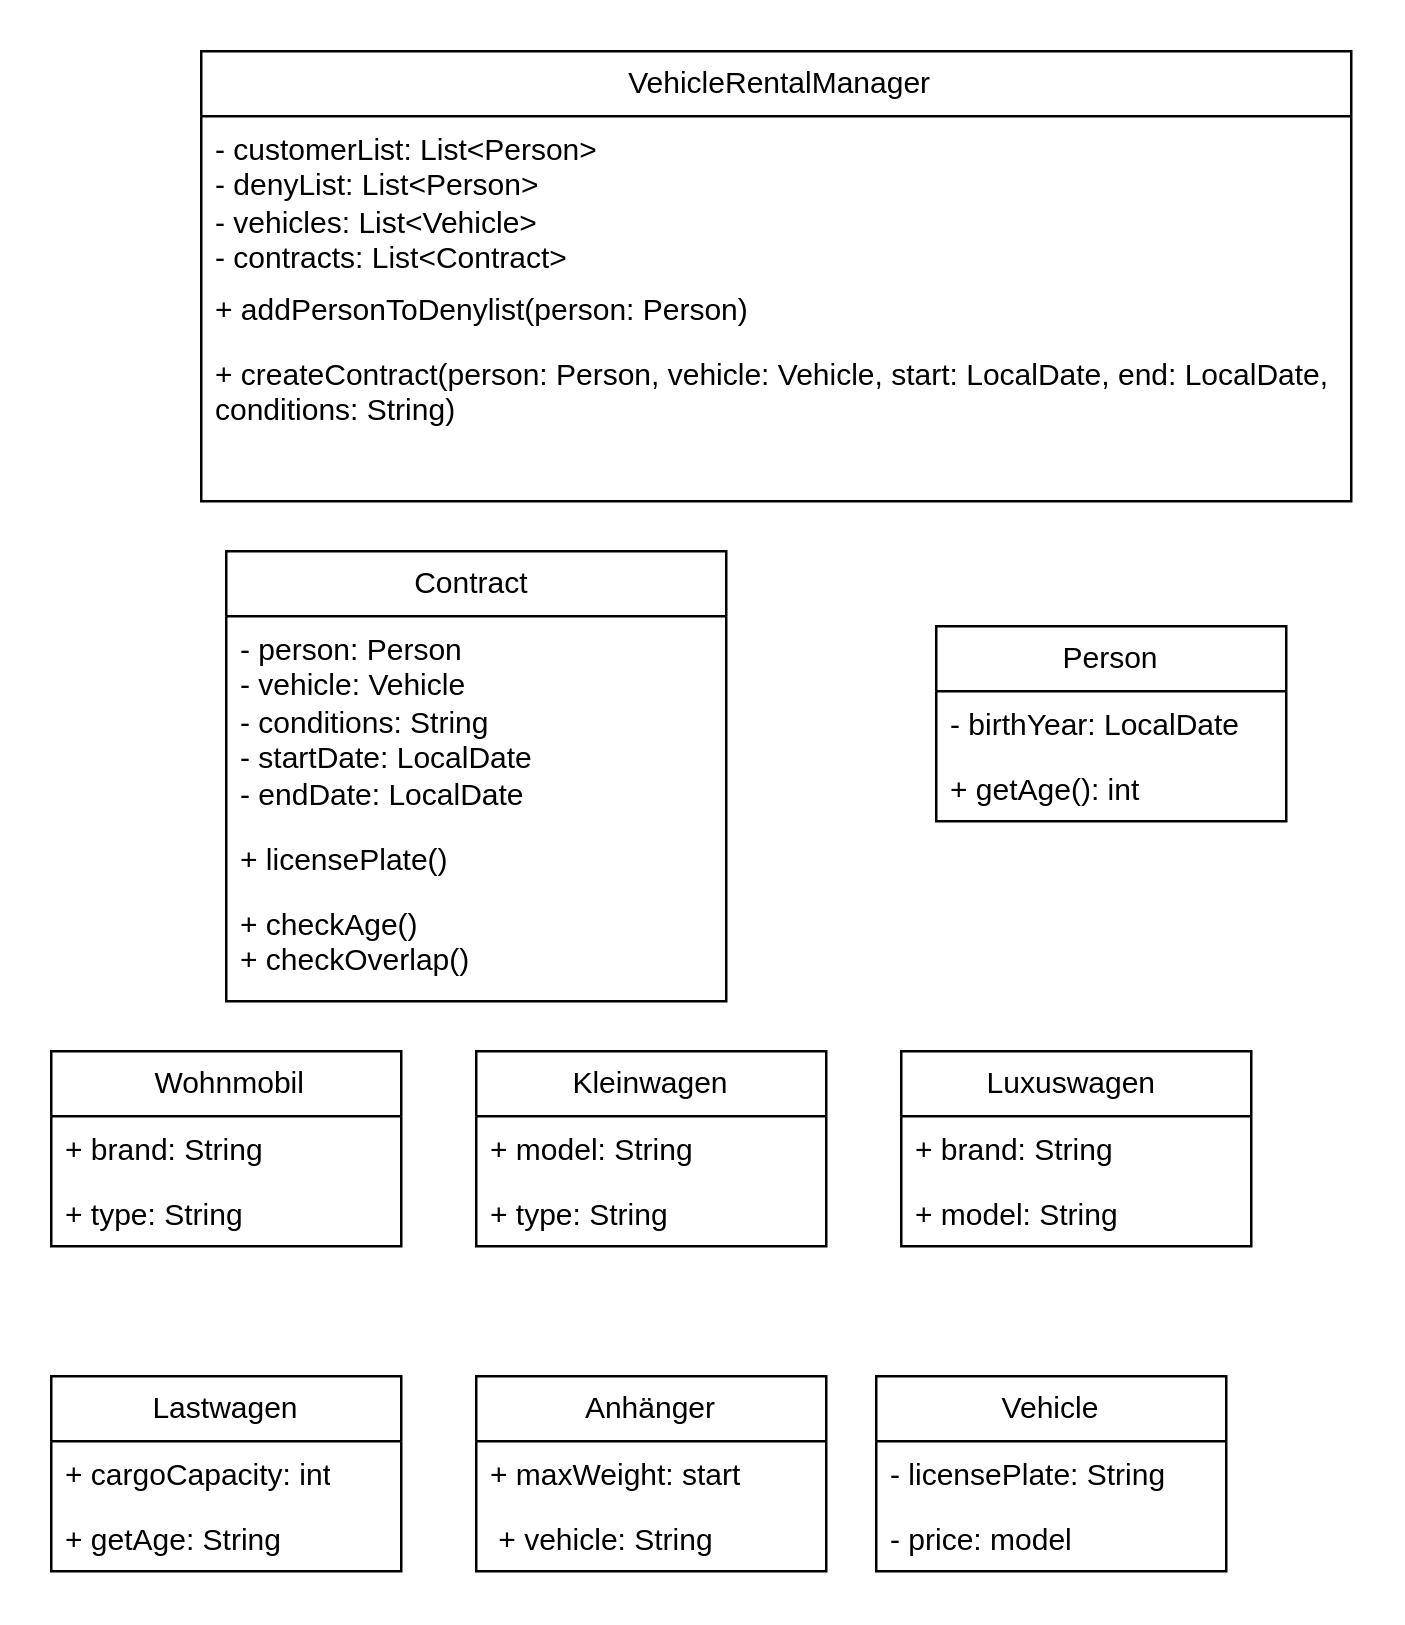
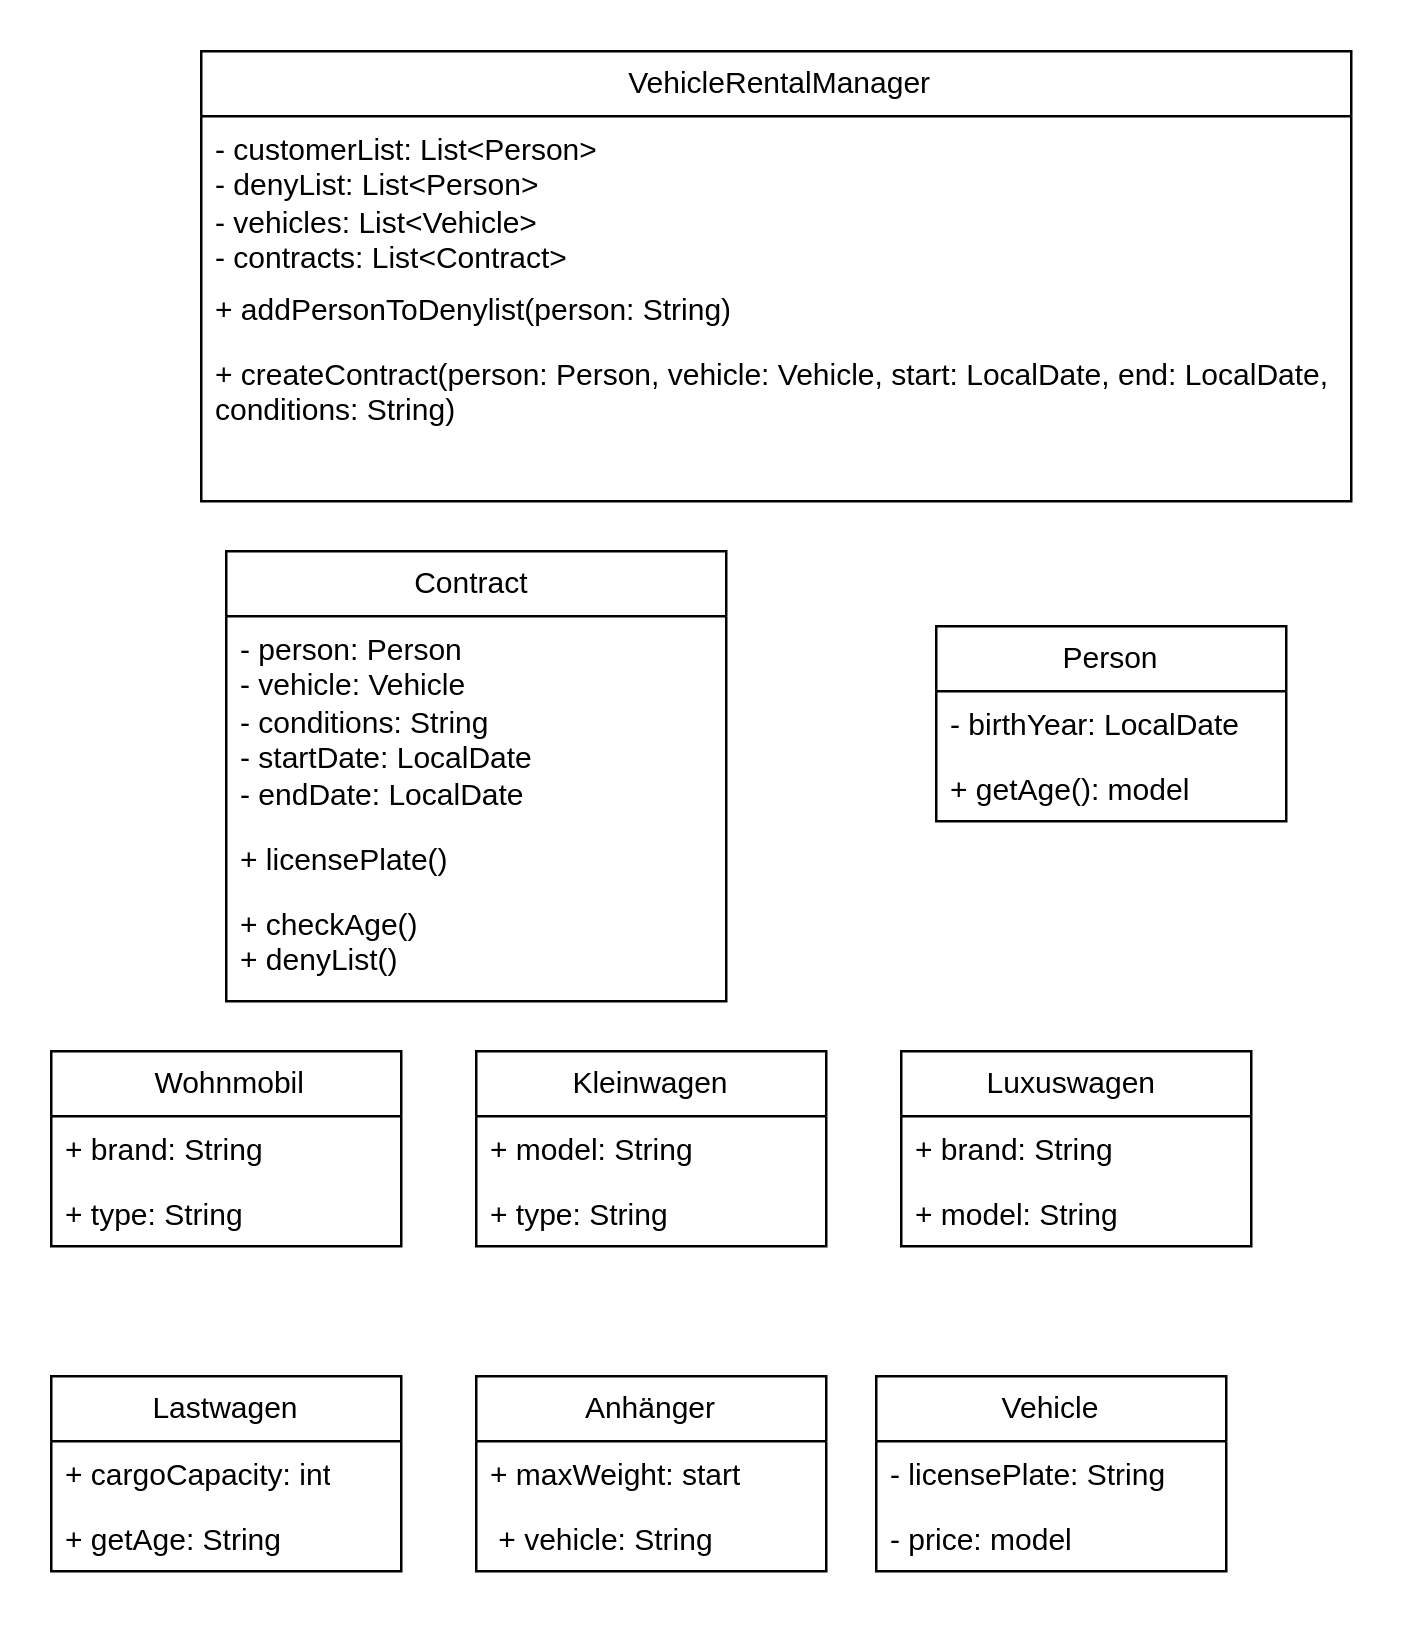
- <mxCell id="4" value="+ addPersonToDenylist(person: Person)&amp;nbsp;" style="text;strokeColor=none;fillColor=none;align=left;verticalAlign=top;spacingLeft=4;spacingRight=4;overflow=hidden;rotatable=0;points=[[0,0.5],[1,0.5]];portConstraint=eastwest;whiteSpace=wrap;html=1;" parent="2" vertex="1"><mxGeometry y="90" width="460" height="26" as="geometry" /></mxCell>
+ <mxCell id="4" value="+ addPersonToDenylist(person: String)&amp;nbsp;" style="text;strokeColor=none;fillColor=none;align=left;verticalAlign=top;spacingLeft=4;spacingRight=4;overflow=hidden;rotatable=0;points=[[0,0.5],[1,0.5]];portConstraint=eastwest;whiteSpace=wrap;html=1;" parent="2" vertex="1"><mxGeometry y="90" width="460" height="26" as="geometry" /></mxCell>
- <mxCell id="12" value="+ getAge(): int&amp;nbsp;" style="text;strokeColor=none;fillColor=none;align=left;verticalAlign=top;spacingLeft=4;spacingRight=4;overflow=hidden;rotatable=0;points=[[0,0.5],[1,0.5]];portConstraint=eastwest;whiteSpace=wrap;html=1;" parent="10" vertex="1"><mxGeometry y="52" width="140" height="26" as="geometry" /></mxCell>
+ <mxCell id="12" value="+ getAge(): model&amp;nbsp;" style="text;strokeColor=none;fillColor=none;align=left;verticalAlign=top;spacingLeft=4;spacingRight=4;overflow=hidden;rotatable=0;points=[[0,0.5],[1,0.5]];portConstraint=eastwest;whiteSpace=wrap;html=1;" parent="10" vertex="1"><mxGeometry y="52" width="140" height="26" as="geometry" /></mxCell>
- <mxCell id="9" value="+ checkAge()&lt;div&gt;+ checkOverlap()&amp;nbsp;&amp;nbsp;&amp;nbsp;&lt;div&gt;&lt;br&gt;&lt;/div&gt;&lt;/div&gt;" style="text;strokeColor=none;fillColor=none;align=left;verticalAlign=top;spacingLeft=4;spacingRight=4;overflow=hidden;rotatable=0;points=[[0,0.5],[1,0.5]];portConstraint=eastwest;whiteSpace=wrap;html=1;" parent="6" vertex="1"><mxGeometry y="136" width="200" height="44" as="geometry" /></mxCell>
+ <mxCell id="9" value="+ checkAge()&lt;div&gt;+ denyList()&amp;nbsp;&amp;nbsp;&amp;nbsp;&lt;div&gt;&lt;br&gt;&lt;/div&gt;&lt;/div&gt;" style="text;strokeColor=none;fillColor=none;align=left;verticalAlign=top;spacingLeft=4;spacingRight=4;overflow=hidden;rotatable=0;points=[[0,0.5],[1,0.5]];portConstraint=eastwest;whiteSpace=wrap;html=1;" parent="6" vertex="1"><mxGeometry y="136" width="200" height="44" as="geometry" /></mxCell>
